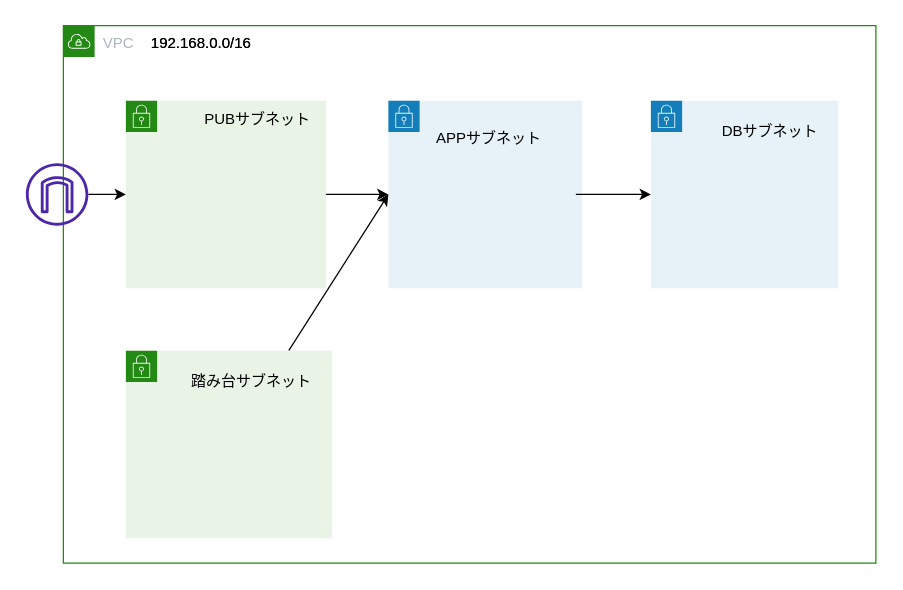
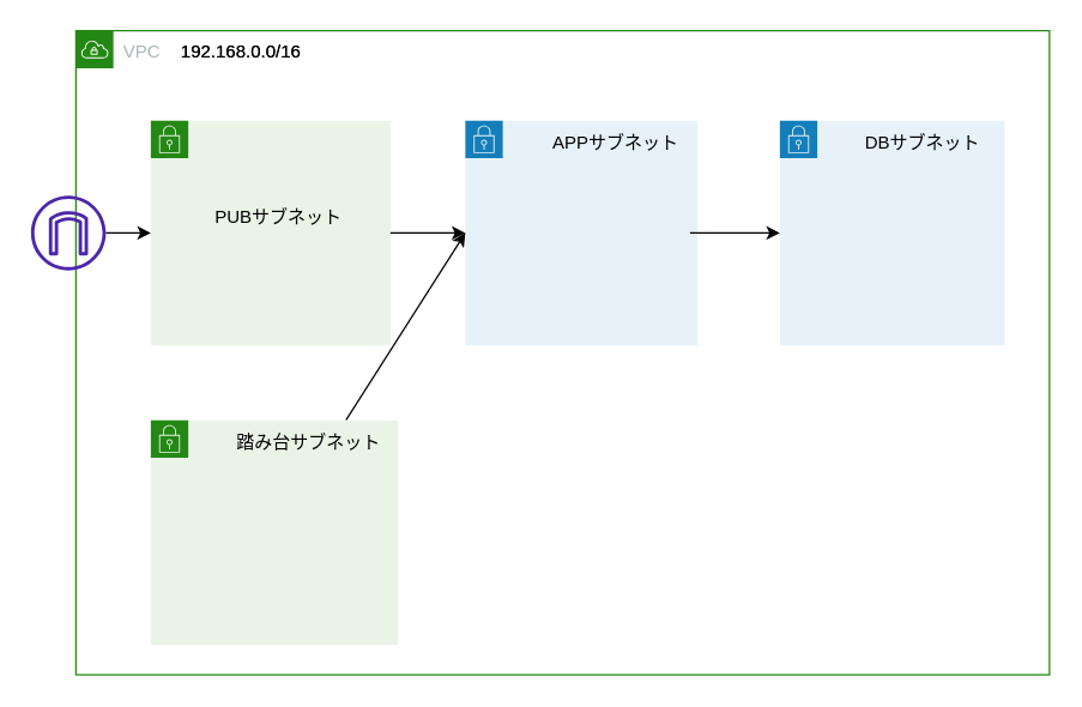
- <mxCell id="11" value="PUBサブネット" style="text;html=1;align=center;verticalAlign=middle;resizable=0;points=[];autosize=1;strokeColor=none;fillColor=none;" vertex="1" parent="10"><mxGeometry x="50" width="110" height="30" as="geometry" /></mxCell>
+ <mxCell id="11" value="PUBサブネット" style="text;html=1;align=center;verticalAlign=middle;resizable=0;points=[];autosize=1;strokeColor=none;fillColor=none;" vertex="1" parent="10"><mxGeometry x="30" y="50" width="110" height="30" as="geometry" /></mxCell>
- <mxCell id="7" value="DBサブネット" style="text;html=1;align=center;verticalAlign=middle;resizable=0;points=[];autosize=1;strokeColor=none;fillColor=none;" vertex="1" parent="6"><mxGeometry x="45" y="10" width="100" height="30" as="geometry" /></mxCell>
+ <mxCell id="7" value="DBサブネット" style="text;html=1;align=center;verticalAlign=middle;resizable=0;points=[];autosize=1;strokeColor=none;fillColor=none;" vertex="1" parent="6"><mxGeometry x="45" width="100" height="30" as="geometry" /></mxCell>
- <mxCell id="5" value="APPサブネット" style="text;html=1;align=center;verticalAlign=middle;resizable=0;points=[];autosize=1;strokeColor=none;fillColor=none;" vertex="1" parent="4"><mxGeometry x="25" y="15" width="110" height="30" as="geometry" /></mxCell>
+ <mxCell id="5" value="APPサブネット" style="text;html=1;align=center;verticalAlign=middle;resizable=0;points=[];autosize=1;strokeColor=none;fillColor=none;" vertex="1" parent="4"><mxGeometry x="45" width="110" height="30" as="geometry" /></mxCell>
- <mxCell id="17" value="踏み台サブネット" style="text;html=1;align=center;verticalAlign=middle;resizable=0;points=[];autosize=1;strokeColor=none;fillColor=none;" vertex="1" parent="16"><mxGeometry x="40" y="10" width="120" height="30" as="geometry" /></mxCell>
+ <mxCell id="17" value="踏み台サブネット" style="text;html=1;align=center;verticalAlign=middle;resizable=0;points=[];autosize=1;strokeColor=none;fillColor=none;" vertex="1" parent="16"><mxGeometry x="45" width="120" height="30" as="geometry" /></mxCell>
